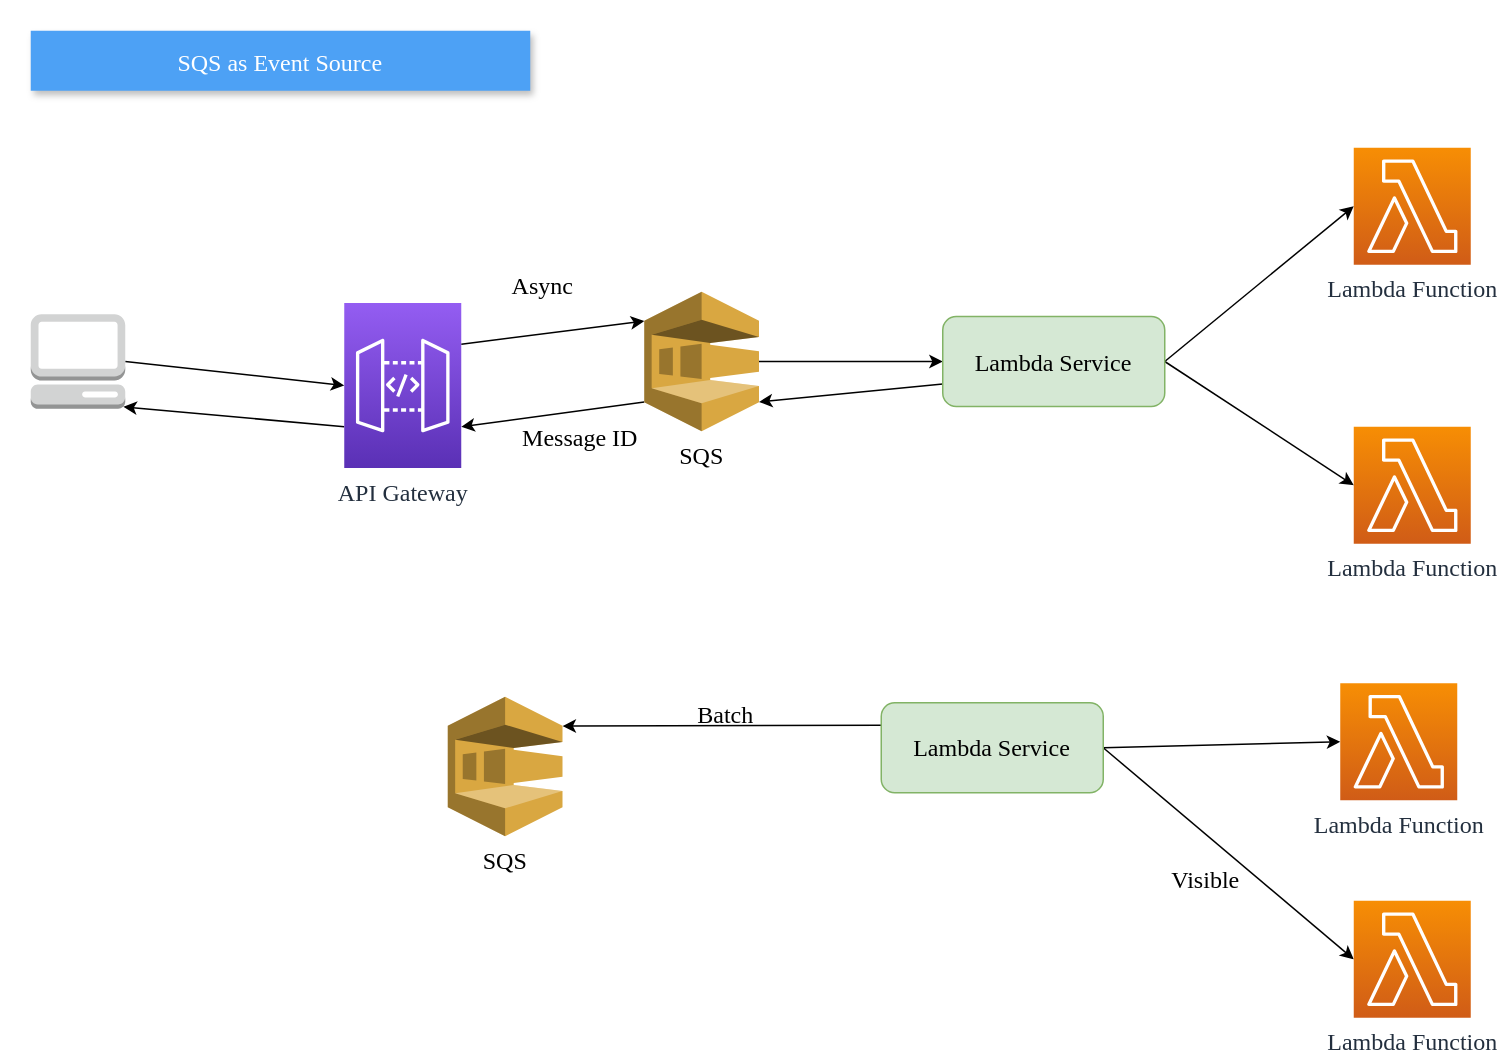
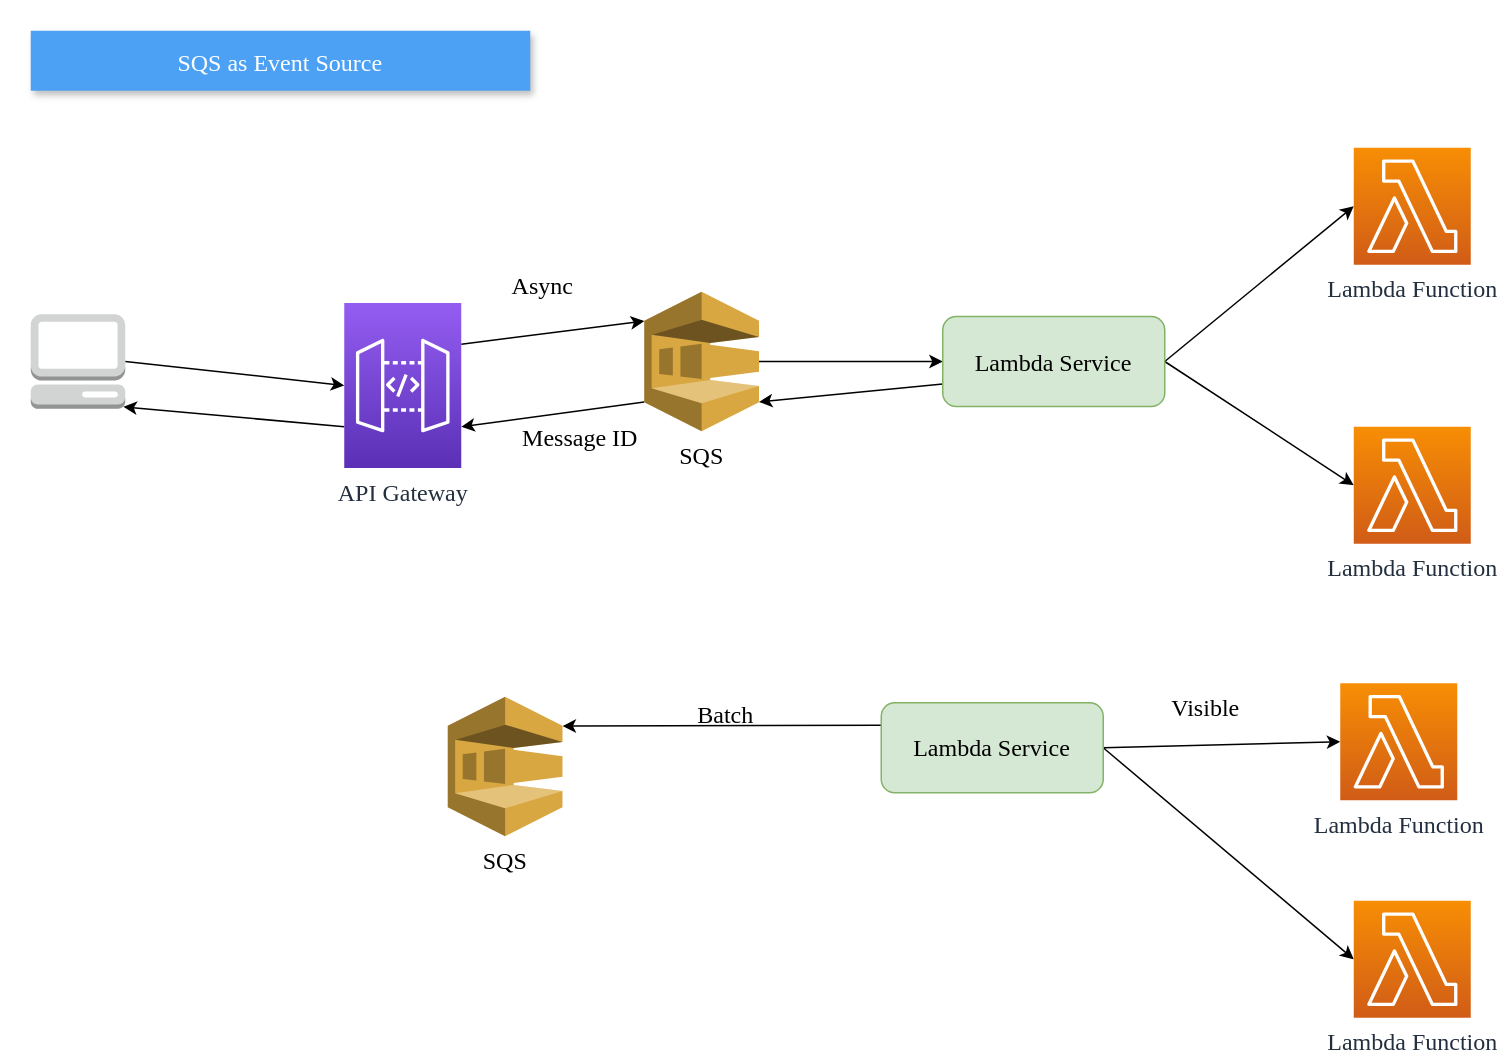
- <mxCell id="27" value="Visible" style="text;html=1;align=center;verticalAlign=middle;resizable=0;points=[];autosize=1;strokeColor=none;fillColor=none;fontSize=16;fontFamily=Comic Sans MS;" vertex="1" parent="1"><mxGeometry x="773" y="574" width="60" height="23" as="geometry" /></mxCell>
+ <mxCell id="27" value="Visible" style="text;html=1;align=center;verticalAlign=middle;resizable=0;points=[];autosize=1;strokeColor=none;fillColor=none;fontSize=16;fontFamily=Comic Sans MS;" vertex="1" parent="1"><mxGeometry x="773" y="459" width="60" height="23" as="geometry" /></mxCell>
